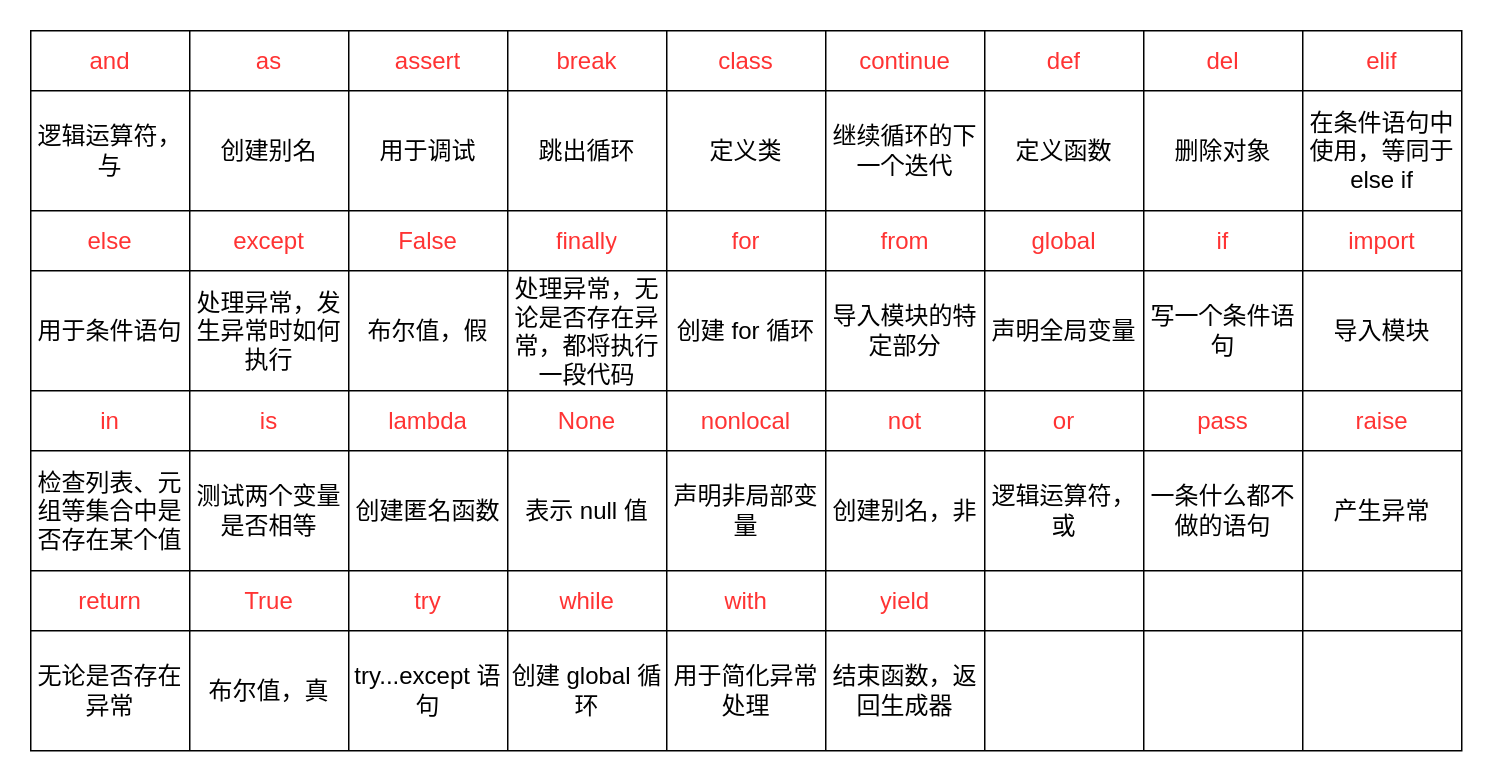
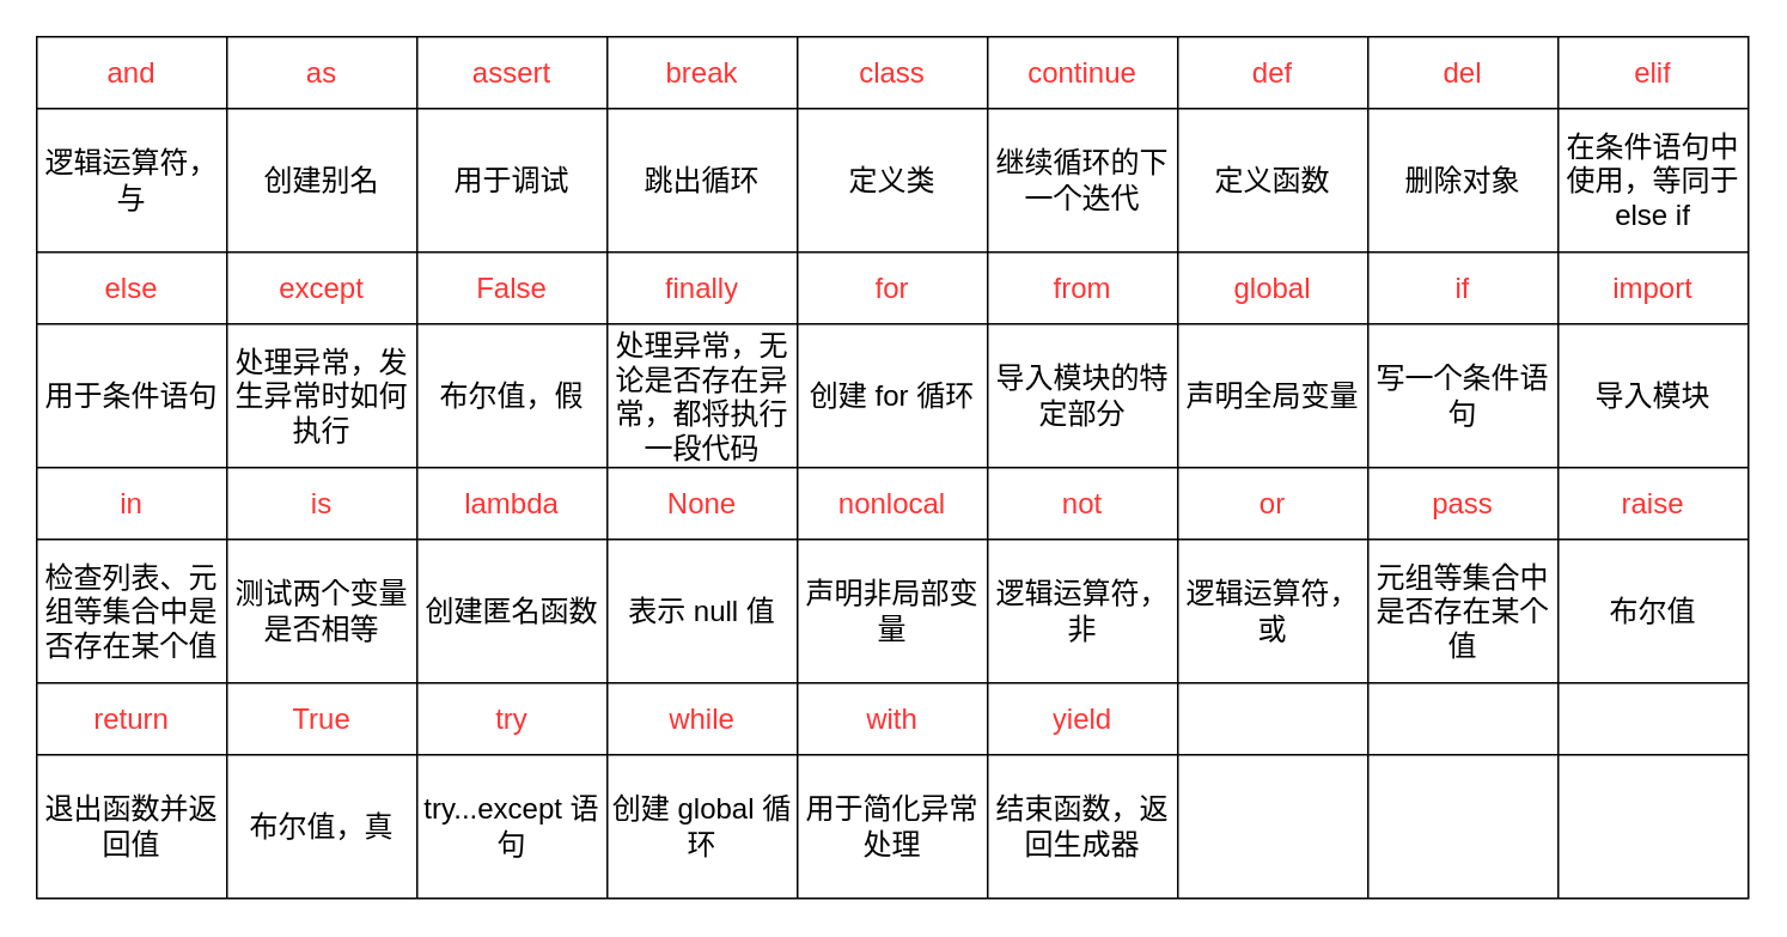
- <mxCell id="59" value="创建别名，非" style="shape=partialRectangle;html=1;whiteSpace=wrap;connectable=0;overflow=hidden;fillColor=none;top=0;left=0;bottom=0;right=0;pointerEvents=1;fontSize=16;" parent="53" vertex="1"><mxGeometry x="530" width="106" height="80" as="geometry"><mxRectangle width="106" height="80" as="alternateBounds" /></mxGeometry></mxCell>
+ <mxCell id="59" value="逻辑运算符，非" style="shape=partialRectangle;html=1;whiteSpace=wrap;connectable=0;overflow=hidden;fillColor=none;top=0;left=0;bottom=0;right=0;pointerEvents=1;fontSize=16;" parent="53" vertex="1"><mxGeometry x="530" width="106" height="80" as="geometry"><mxRectangle width="106" height="80" as="alternateBounds" /></mxGeometry></mxCell>
- <mxCell id="61" value="一条什么都不做的语句" style="shape=partialRectangle;html=1;whiteSpace=wrap;connectable=0;overflow=hidden;fillColor=none;top=0;left=0;bottom=0;right=0;pointerEvents=1;fontSize=16;" parent="53" vertex="1"><mxGeometry x="742" width="106" height="80" as="geometry"><mxRectangle width="106" height="80" as="alternateBounds" /></mxGeometry></mxCell>
+ <mxCell id="61" value="元组等集合中是否存在某个值" style="shape=partialRectangle;html=1;whiteSpace=wrap;connectable=0;overflow=hidden;fillColor=none;top=0;left=0;bottom=0;right=0;pointerEvents=1;fontSize=16;" parent="53" vertex="1"><mxGeometry x="742" width="106" height="80" as="geometry"><mxRectangle width="106" height="80" as="alternateBounds" /></mxGeometry></mxCell>
- <mxCell id="62" value="产生异常" style="shape=partialRectangle;html=1;whiteSpace=wrap;connectable=0;overflow=hidden;fillColor=none;top=0;left=0;bottom=0;right=0;pointerEvents=1;fontSize=16;" parent="53" vertex="1"><mxGeometry x="848" width="106" height="80" as="geometry"><mxRectangle width="106" height="80" as="alternateBounds" /></mxGeometry></mxCell>
+ <mxCell id="62" value="布尔值" style="shape=partialRectangle;html=1;whiteSpace=wrap;connectable=0;overflow=hidden;fillColor=none;top=0;left=0;bottom=0;right=0;pointerEvents=1;fontSize=16;" parent="53" vertex="1"><mxGeometry x="848" width="106" height="80" as="geometry"><mxRectangle width="106" height="80" as="alternateBounds" /></mxGeometry></mxCell>
- <mxCell id="74" value="无论是否存在异常" style="shape=partialRectangle;html=1;whiteSpace=wrap;connectable=0;overflow=hidden;fillColor=none;top=0;left=0;bottom=0;right=0;pointerEvents=1;fontSize=16;" parent="73" vertex="1"><mxGeometry width="106" height="80" as="geometry"><mxRectangle width="106" height="80" as="alternateBounds" /></mxGeometry></mxCell>
+ <mxCell id="74" value="退出函数并返回值" style="shape=partialRectangle;html=1;whiteSpace=wrap;connectable=0;overflow=hidden;fillColor=none;top=0;left=0;bottom=0;right=0;pointerEvents=1;fontSize=16;" parent="73" vertex="1"><mxGeometry width="106" height="80" as="geometry"><mxRectangle width="106" height="80" as="alternateBounds" /></mxGeometry></mxCell>
